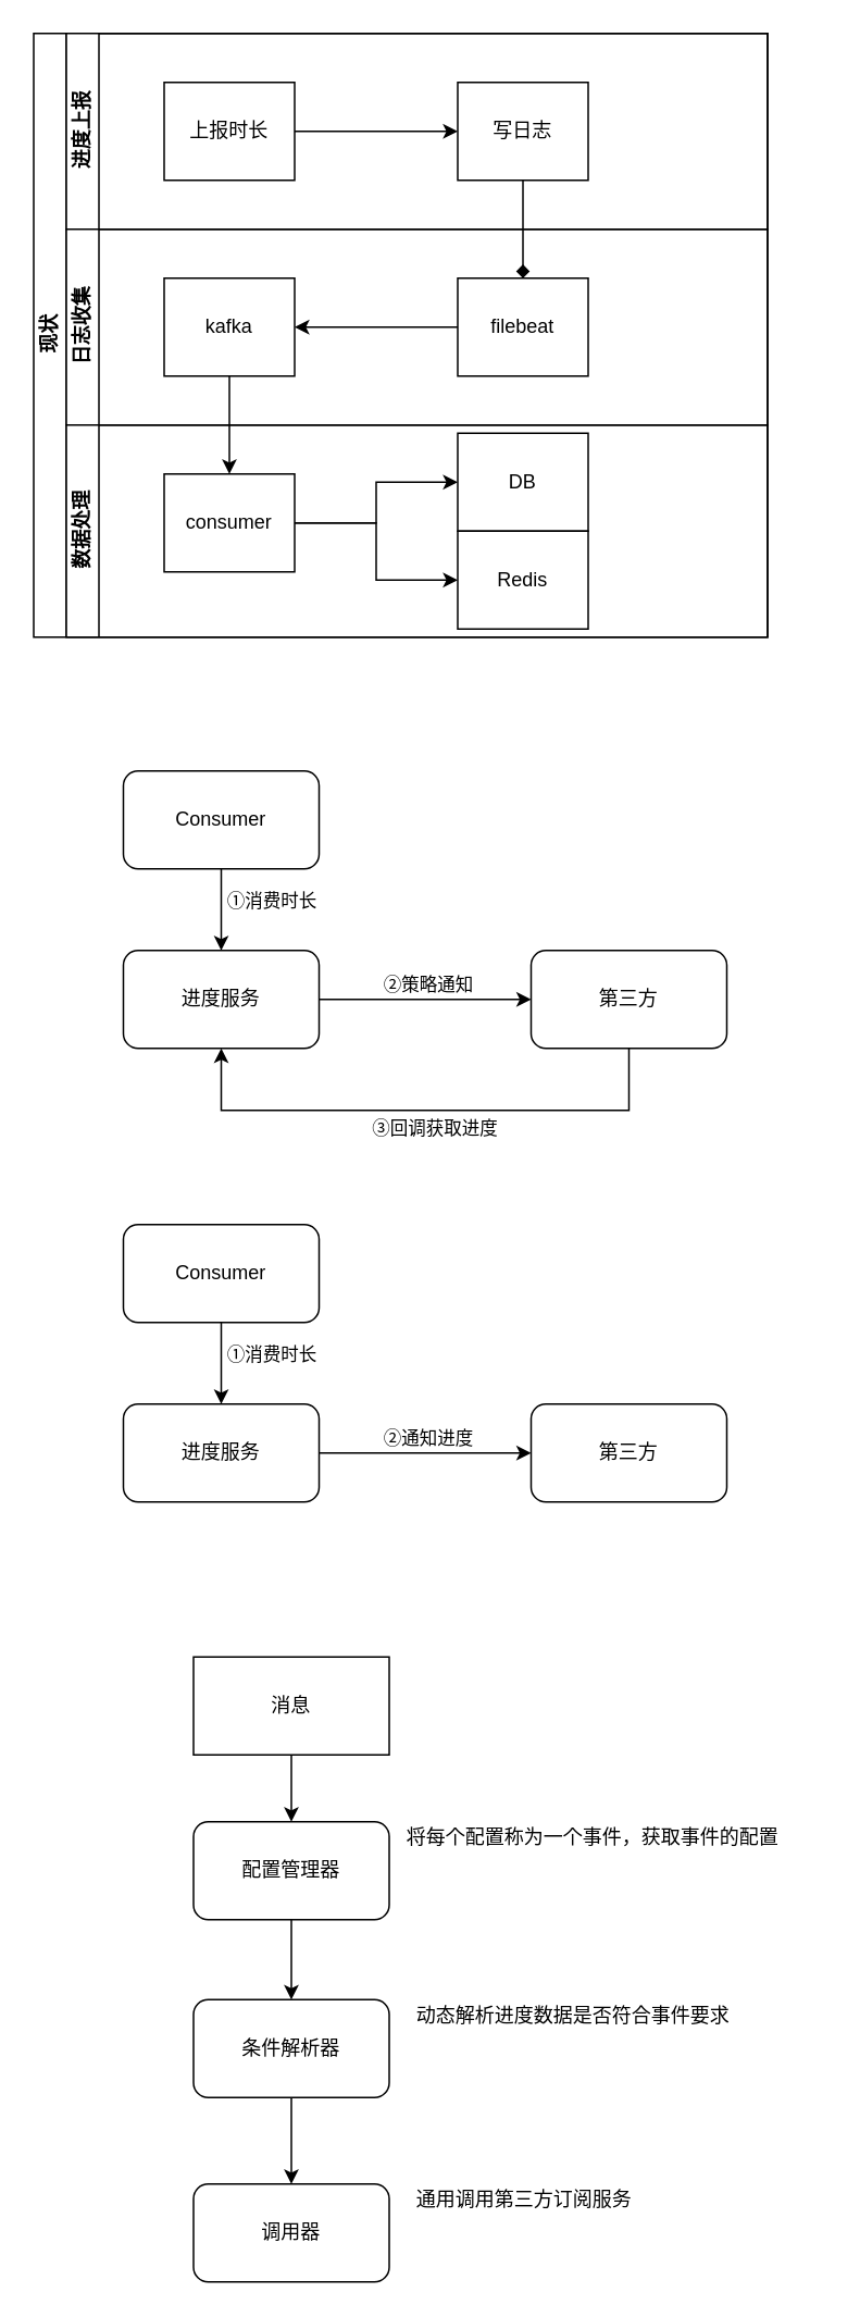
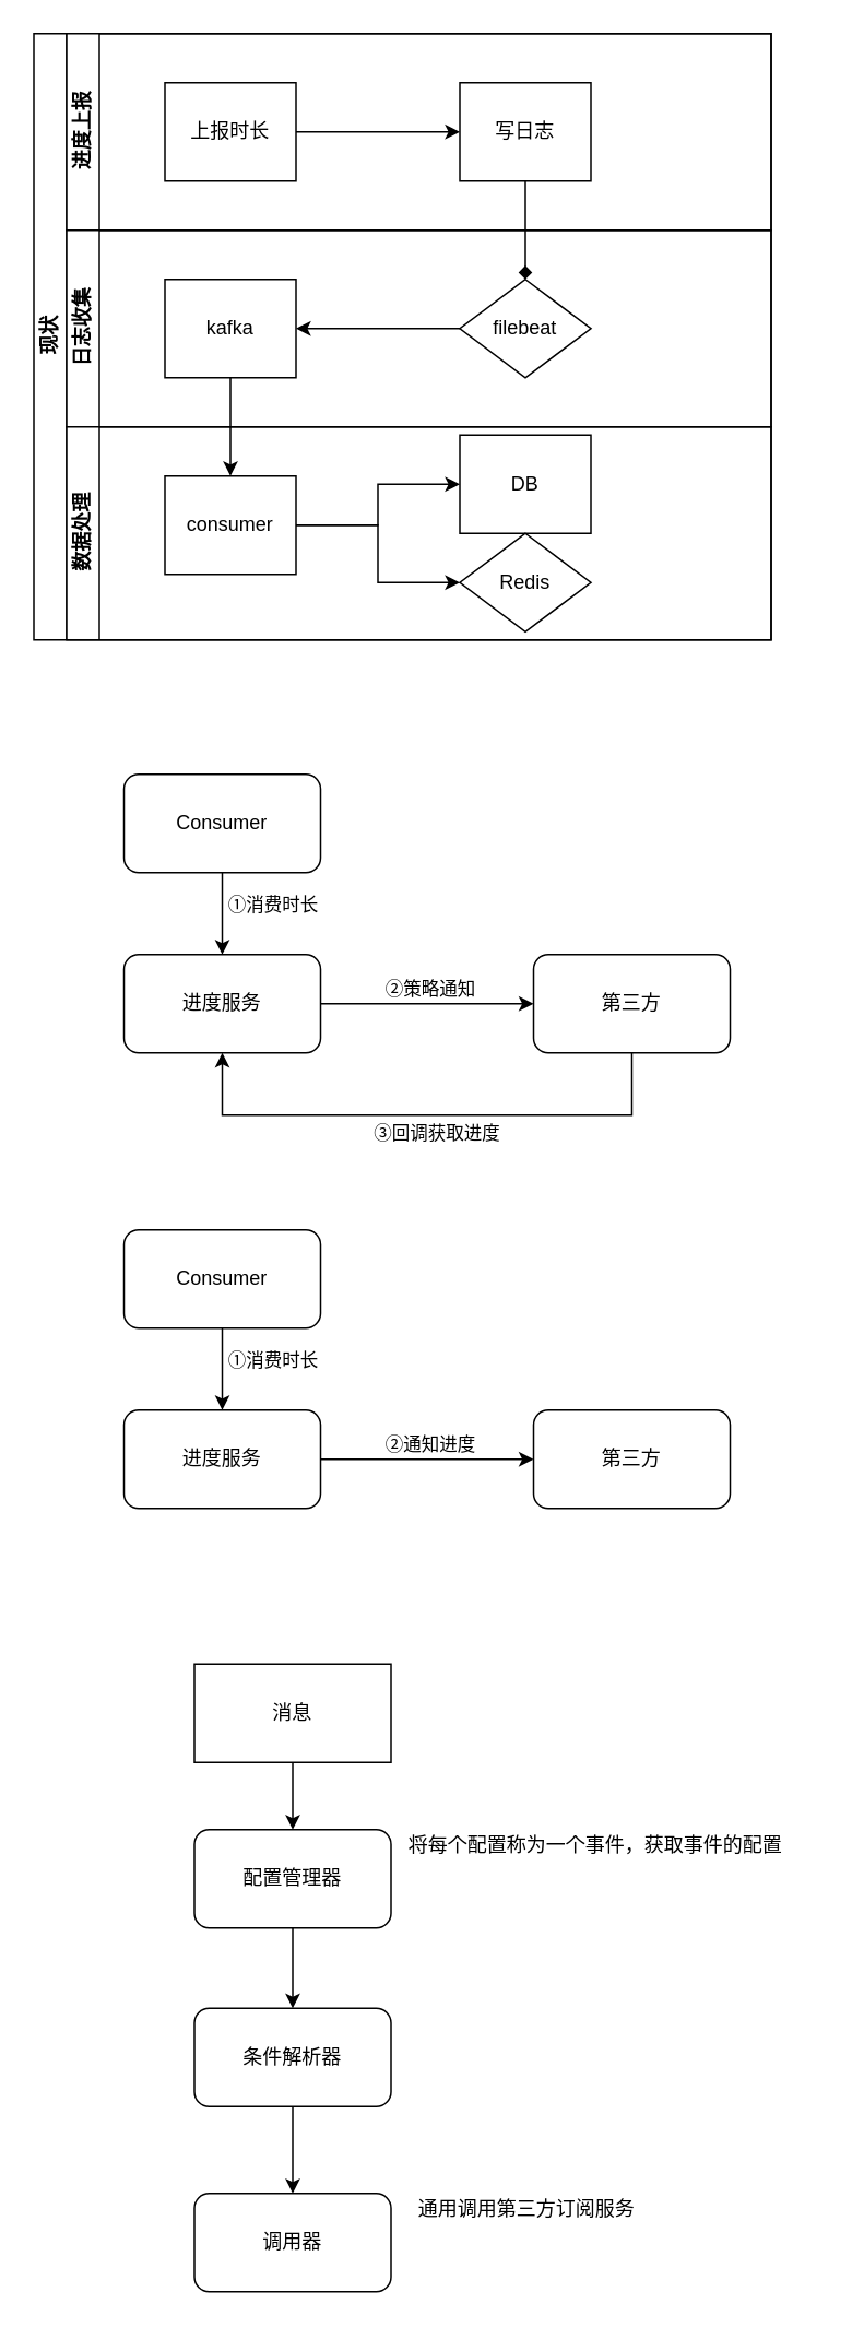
- <mxCell id="9" value="filebeat" style="rounded=0;whiteSpace=wrap;html=1;fontFamily=Helvetica;fontSize=12;fontColor=#000000;align=center;" vertex="1" parent="7"><mxGeometry x="240" y="30" width="80" height="60" as="geometry" /></mxCell>
+ <mxCell id="9" value="filebeat" style="rhombus;whiteSpace=wrap;html=1;fontFamily=Helvetica;fontSize=12;fontColor=#000000;align=center;" vertex="1" parent="7"><mxGeometry x="240" y="30" width="80" height="60" as="geometry" /></mxCell>
- <mxCell id="18" value="Redis" style="rounded=0;whiteSpace=wrap;html=1;fontFamily=Helvetica;fontSize=12;fontColor=#000000;align=center;" vertex="1" parent="13"><mxGeometry x="240" y="65" width="80" height="60" as="geometry" /></mxCell>
+ <mxCell id="18" value="Redis" style="rhombus;whiteSpace=wrap;html=1;fontFamily=Helvetica;fontSize=12;fontColor=#000000;align=center;" vertex="1" parent="13"><mxGeometry x="240" y="65" width="80" height="60" as="geometry" /></mxCell>
- <mxCell id="43" value="动态解析进度数据是否符合事件要求" style="text;html=1;strokeColor=none;fillColor=none;align=left;verticalAlign=middle;whiteSpace=wrap;rounded=0;" vertex="1" parent="1"><mxGeometry x="253" y="1225" width="252" height="20" as="geometry" /></mxCell>
